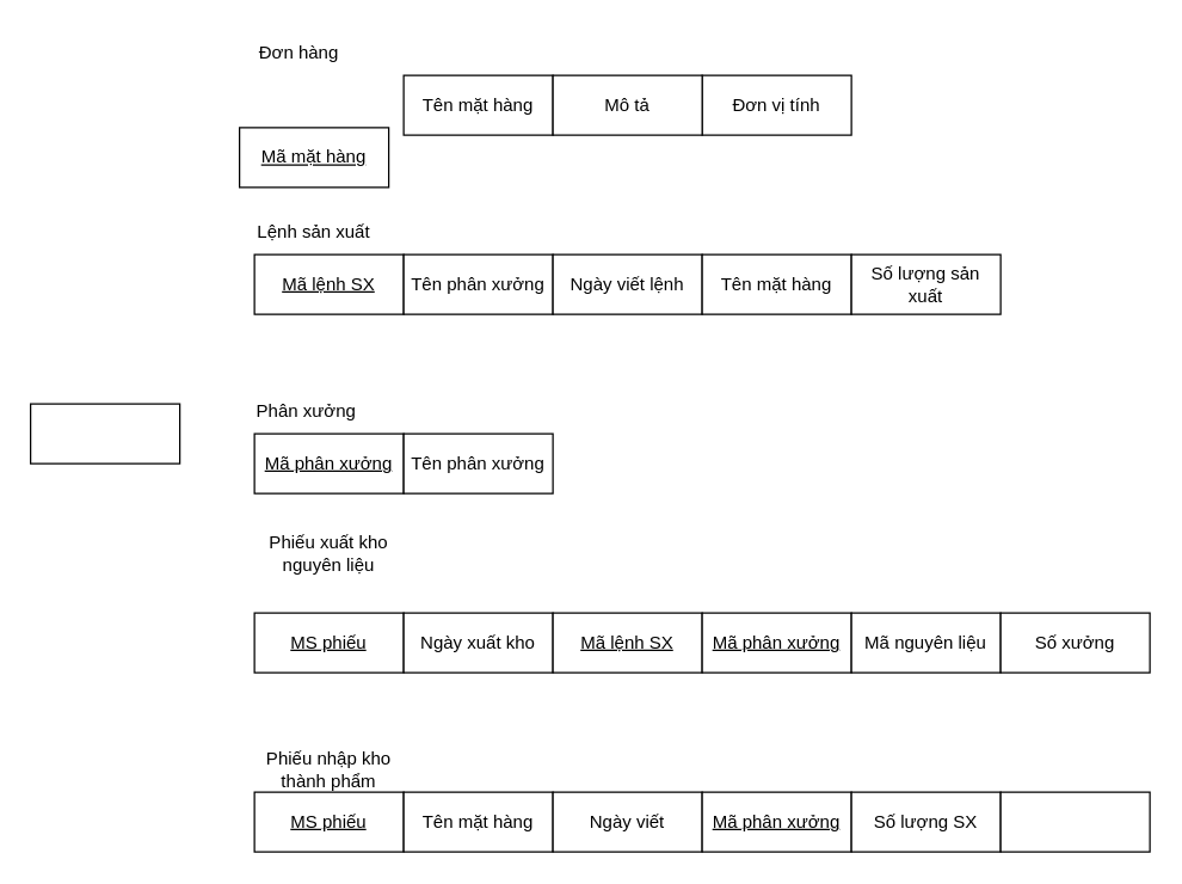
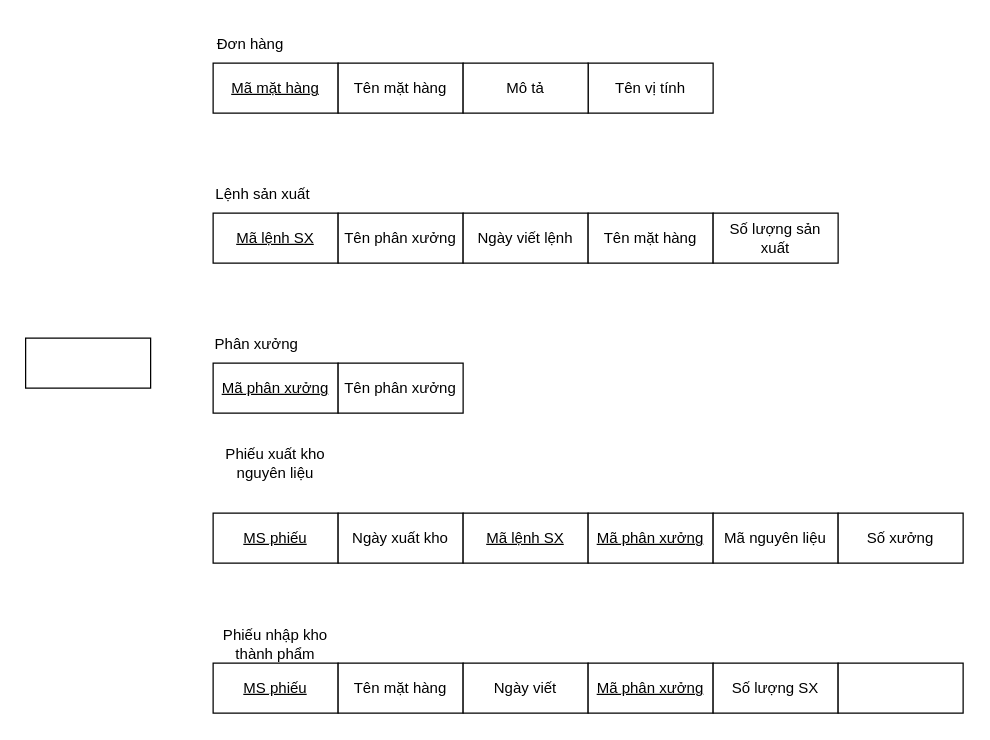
- <mxCell id="4" value="Đơn vị tính" style="rounded=0;whiteSpace=wrap;html=1;fontStyle=0" vertex="1" parent="1"><mxGeometry x="470" y="50" width="100" height="40" as="geometry" /></mxCell>
+ <mxCell id="4" value="Tên vị tính" style="rounded=0;whiteSpace=wrap;html=1;fontStyle=0" vertex="1" parent="1"><mxGeometry x="470" y="50" width="100" height="40" as="geometry" /></mxCell>
- <mxCell id="2" value="Mã mặt hàng" style="rounded=0;whiteSpace=wrap;html=1;fontStyle=4" vertex="1" parent="1"><mxGeometry x="160" y="85" width="100" height="40" as="geometry" /></mxCell>
+ <mxCell id="2" value="Mã mặt hàng" style="rounded=0;whiteSpace=wrap;html=1;fontStyle=4" vertex="1" parent="1"><mxGeometry x="170" y="50" width="100" height="40" as="geometry" /></mxCell>
